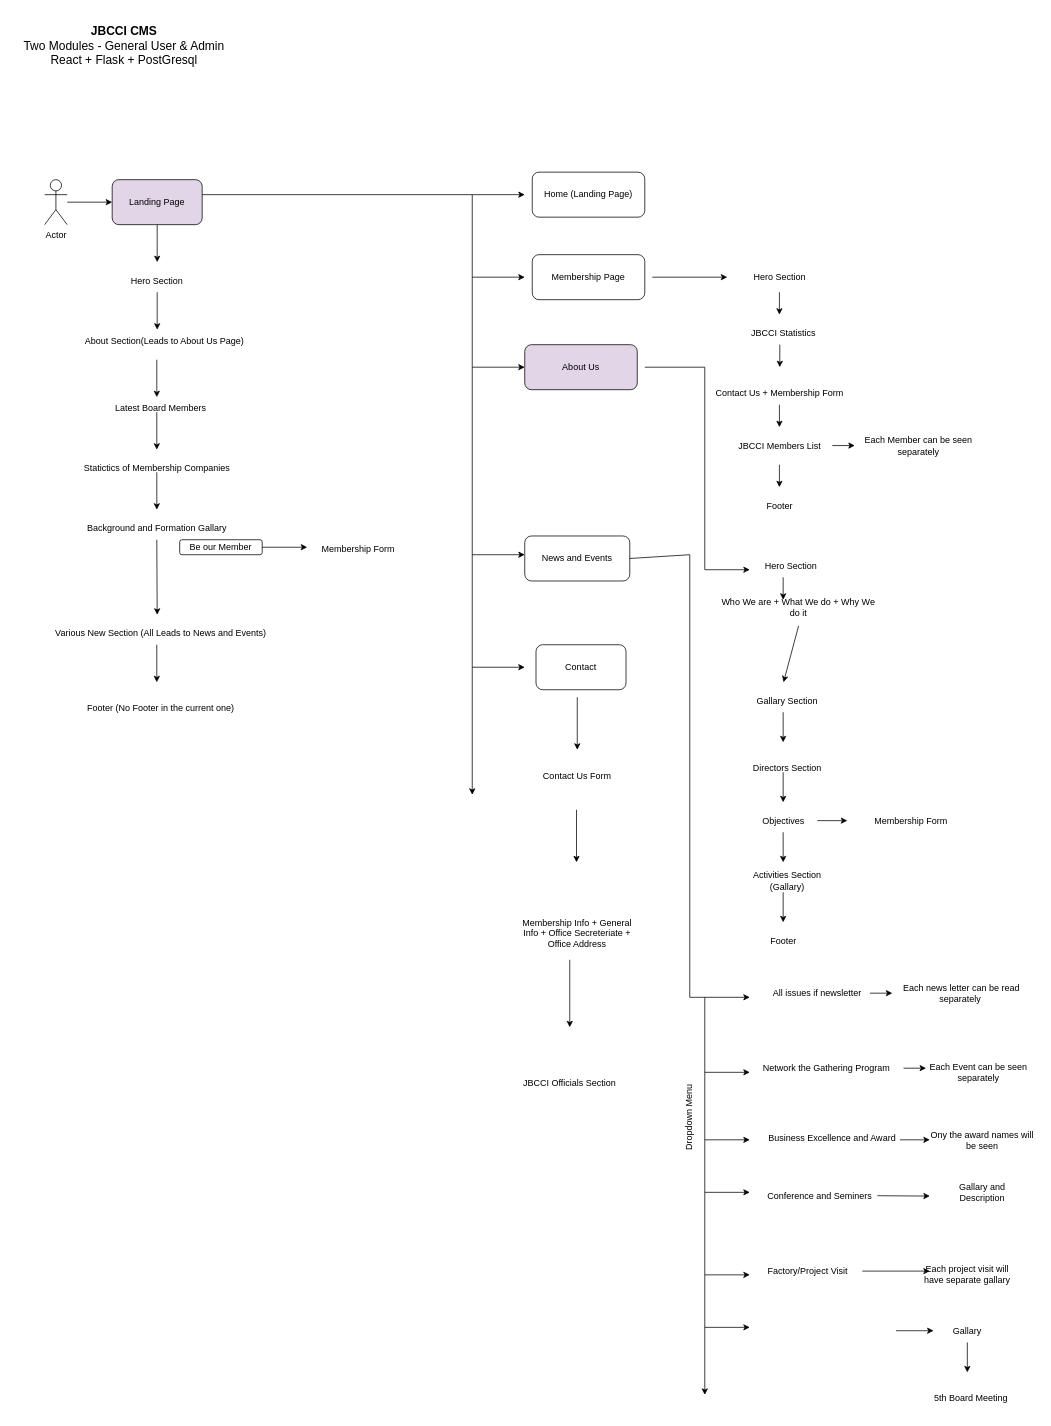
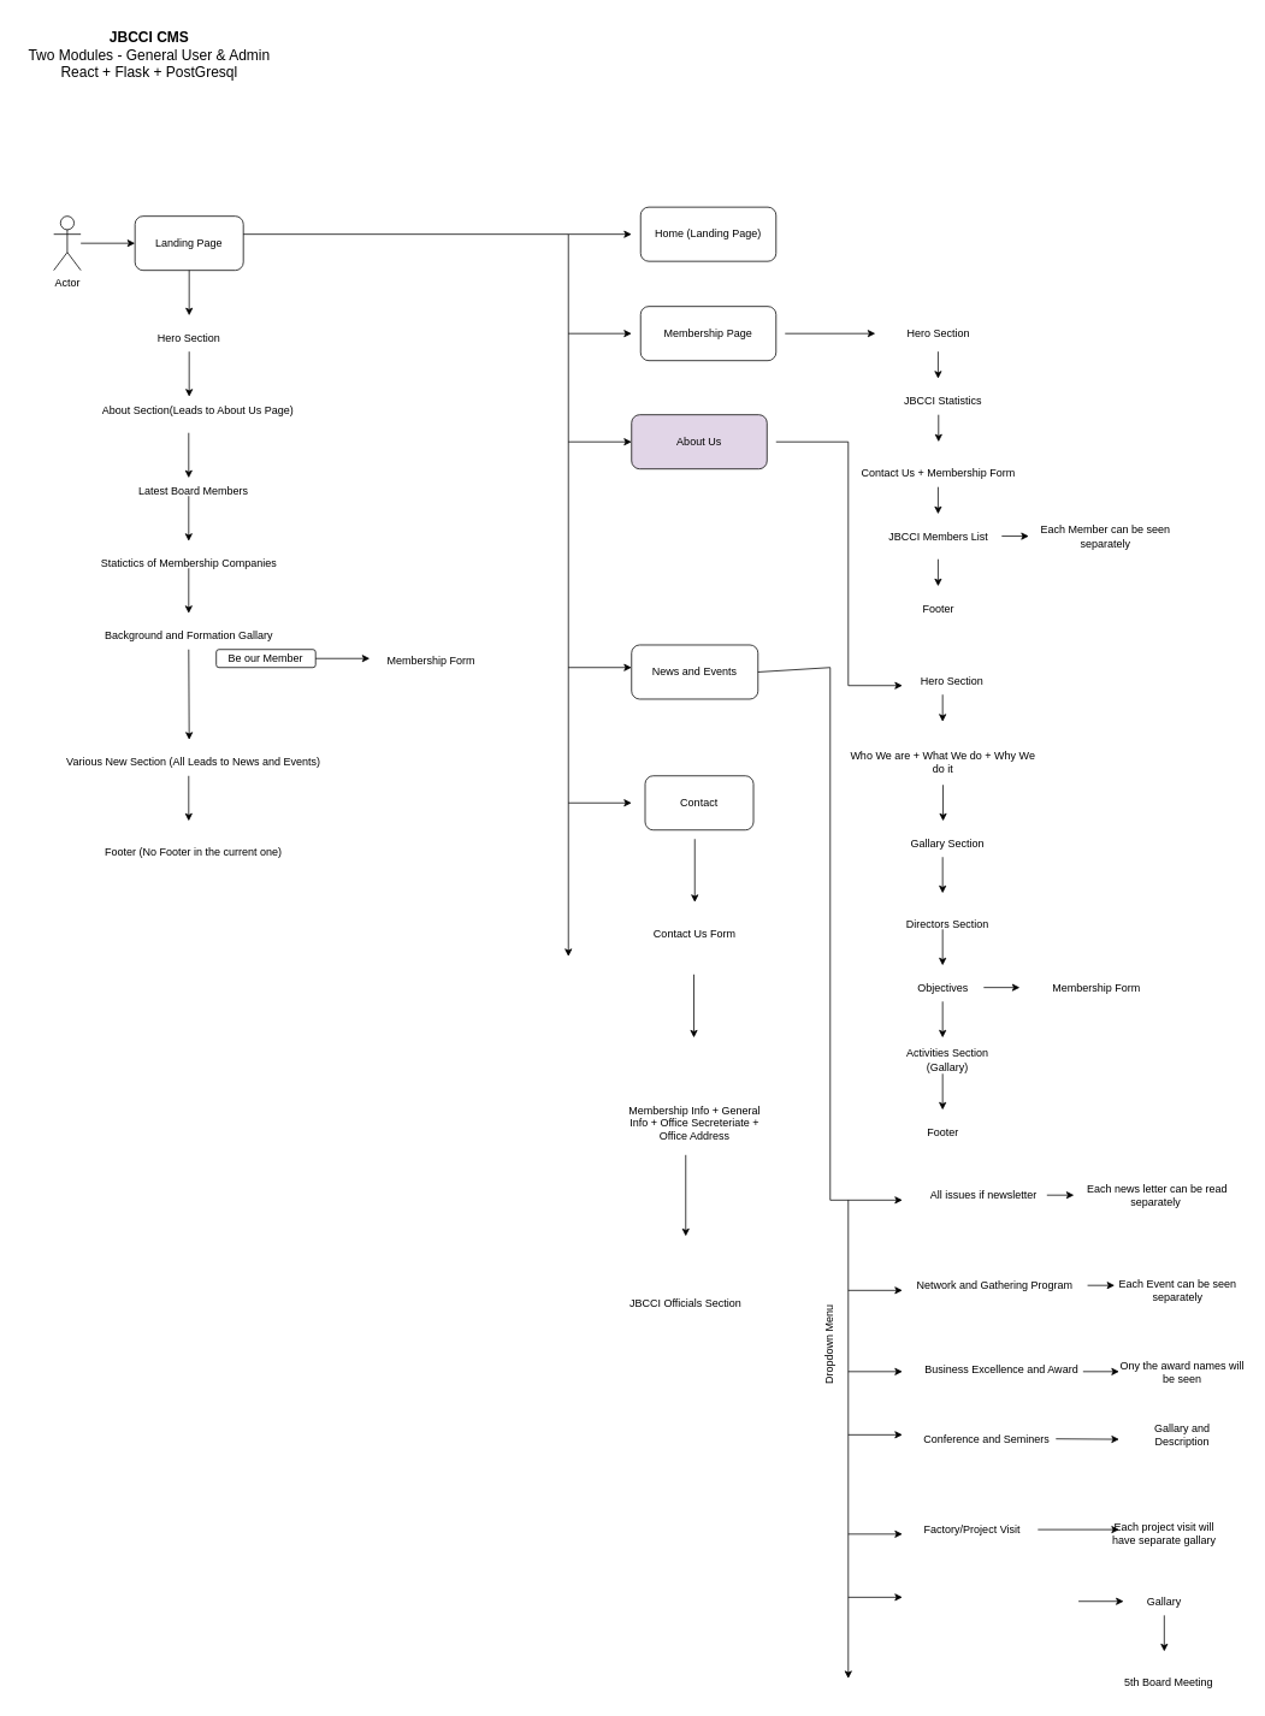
- <mxCell id="5" value="Landing Page" style="rounded=1;whiteSpace=wrap;html=1;fillColor=#e1d5e7;" vertex="1" parent="1"><mxGeometry x="149" y="239" width="120" height="60" as="geometry" /></mxCell>
+ <mxCell id="5" value="Landing Page" style="rounded=1;whiteSpace=wrap;html=1;" vertex="1" parent="1"><mxGeometry x="149" y="239" width="120" height="60" as="geometry" /></mxCell>
- <mxCell id="45" value="Who We are + What We do + Why We do it" style="text;html=1;align=center;verticalAlign=middle;whiteSpace=wrap;rounded=0;" vertex="1" parent="1"><mxGeometry x="959" y="784" width="210" height="50" as="geometry" /></mxCell>
+ <mxCell id="45" value="Who We are + What We do + Why We do it" style="text;html=1;align=center;verticalAlign=middle;whiteSpace=wrap;rounded=0;" vertex="1" parent="1"><mxGeometry x="939" y="819" width="210" height="50" as="geometry" /></mxCell>
- <mxCell id="67" value="Network the Gathering Program" style="text;html=1;align=center;verticalAlign=middle;whiteSpace=wrap;rounded=0;" vertex="1" parent="1"><mxGeometry x="999" y="1409" width="205" height="30" as="geometry" /></mxCell>
+ <mxCell id="67" value="Network and Gathering Program" style="text;html=1;align=center;verticalAlign=middle;whiteSpace=wrap;rounded=0;" vertex="1" parent="1"><mxGeometry x="999" y="1409" width="205" height="30" as="geometry" /></mxCell>
